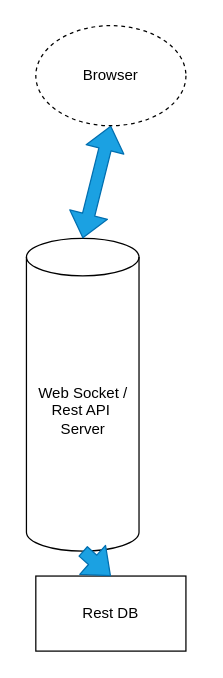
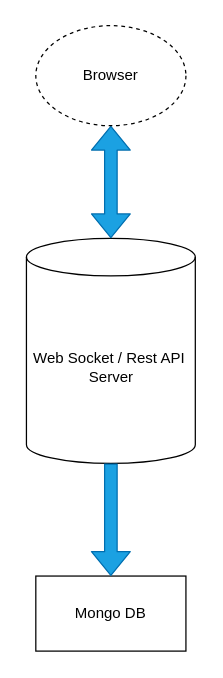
- <mxCell id="2" value="Web Socket / Rest API&amp;nbsp;&lt;br&gt;Server" style="shape=cylinder3;whiteSpace=wrap;html=1;boundedLbl=1;backgroundOutline=1;size=15;" parent="1" vertex="1"><mxGeometry x="20.5" y="190" width="90" height="250" as="geometry" /></mxCell>
+ <mxCell id="2" value="Web Socket / Rest API&amp;nbsp;&lt;br&gt;Server" style="shape=cylinder3;whiteSpace=wrap;html=1;boundedLbl=1;backgroundOutline=1;size=15;" parent="1" vertex="1"><mxGeometry x="20.5" y="190" width="135" height="180" as="geometry" /></mxCell>
- <mxCell id="3" value="Rest DB" style="rounded=0;whiteSpace=wrap;html=1;" parent="1" vertex="1"><mxGeometry x="28" y="460" width="120" height="60" as="geometry" /></mxCell>
+ <mxCell id="3" value="Mongo DB" style="rounded=0;whiteSpace=wrap;html=1;" parent="1" vertex="1"><mxGeometry x="28" y="460" width="120" height="60" as="geometry" /></mxCell>
